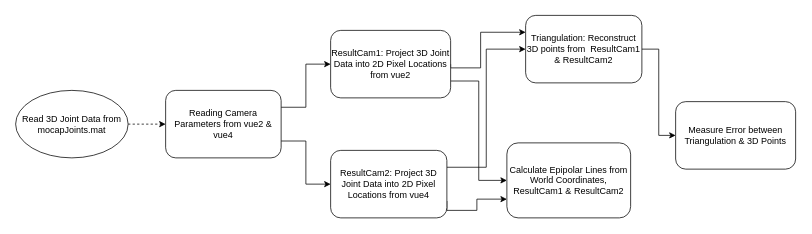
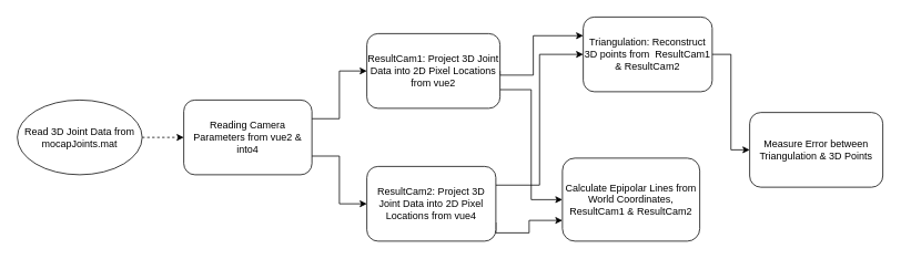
- <mxCell id="14" value="Reading Camera Parameters from vue2 &amp;amp; vue4" style="rounded=1;whiteSpace=wrap;html=1;" vertex="1" parent="1"><mxGeometry x="220" y="120" width="154" height="90" as="geometry" /></mxCell>
+ <mxCell id="14" value="Reading Camera Parameters from vue2 &amp;amp; into4" style="rounded=1;whiteSpace=wrap;html=1;" vertex="1" parent="1"><mxGeometry x="220" y="120" width="154" height="90" as="geometry" /></mxCell>
